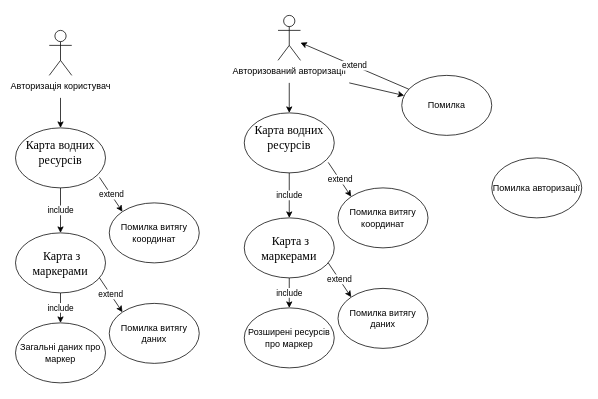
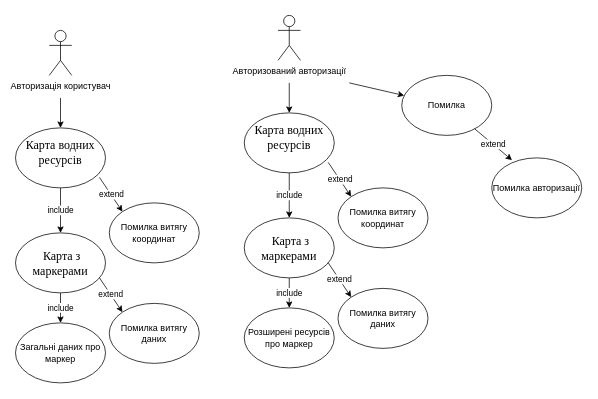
- <mxCell id="26" value="extend" style="endArrow=classic;html=1;rounded=0;" edge="1" parent="1" source="24" target="13"><mxGeometry width="50" height="50" relative="1" as="geometry"><mxPoint x="635" y="250" as="sourcePoint" /><mxPoint x="715" y="150" as="targetPoint" /></mxGeometry></mxCell>
+ <mxCell id="26" value="extend" style="endArrow=classic;html=1;rounded=0;entryX=0.225;entryY=0.038;entryDx=0;entryDy=0;entryPerimeter=0;" edge="1" parent="1" source="24" target="27"><mxGeometry width="50" height="50" relative="1" as="geometry"><mxPoint x="635" y="250" as="sourcePoint" /><mxPoint x="715" y="150" as="targetPoint" /></mxGeometry></mxCell>
